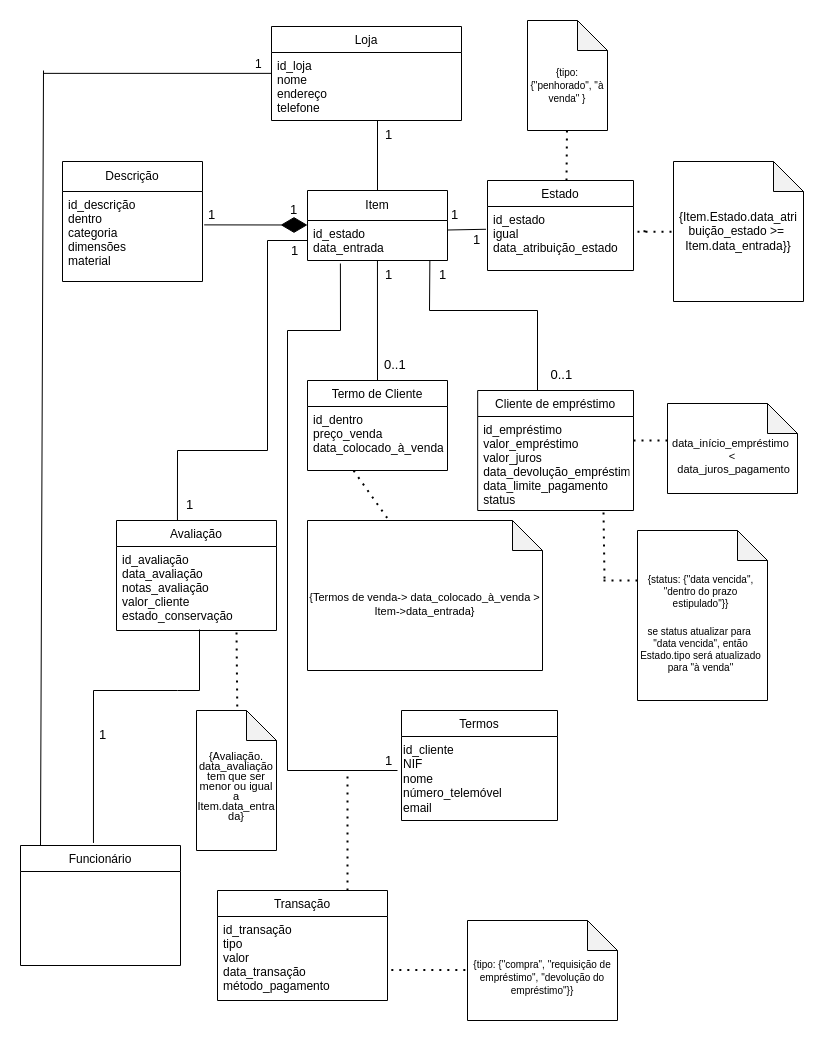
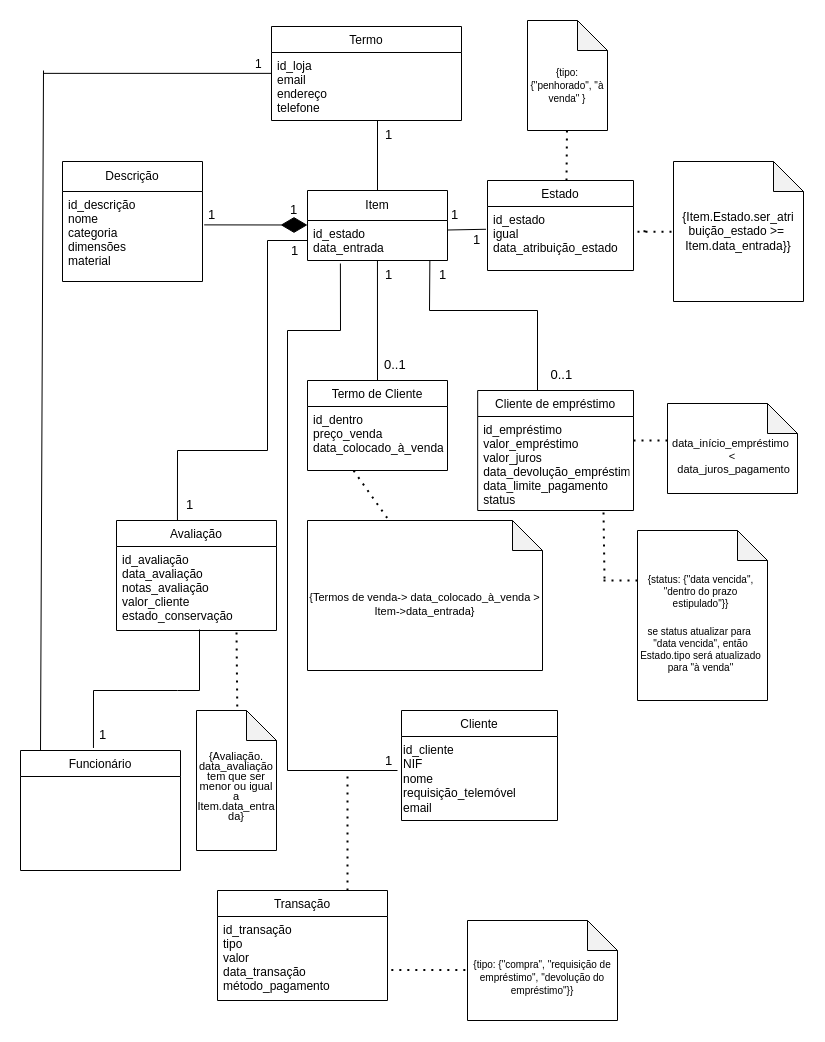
- <mxCell id="4" value="Loja" style="swimlane;fontStyle=0;align=center;verticalAlign=top;childLayout=stackLayout;horizontal=1;startSize=26;horizontalStack=0;resizeParent=1;resizeLast=0;collapsible=1;marginBottom=0;rounded=0;shadow=0;strokeWidth=1;container=0;" parent="1" vertex="1"><mxGeometry x="271" y="26" width="190" height="94" as="geometry"><mxRectangle x="230" y="140" width="160" height="26" as="alternateBounds" /></mxGeometry></mxCell>
+ <mxCell id="4" value="Termo" style="swimlane;fontStyle=0;align=center;verticalAlign=top;childLayout=stackLayout;horizontal=1;startSize=26;horizontalStack=0;resizeParent=1;resizeLast=0;collapsible=1;marginBottom=0;rounded=0;shadow=0;strokeWidth=1;container=0;" parent="1" vertex="1"><mxGeometry x="271" y="26" width="190" height="94" as="geometry"><mxRectangle x="230" y="140" width="160" height="26" as="alternateBounds" /></mxGeometry></mxCell>
- <mxCell id="5" value="id_loja&#10;nome&#10;endereço&#10;telefone&#10;" style="text;align=left;verticalAlign=top;spacingLeft=4;spacingRight=4;overflow=hidden;rotatable=0;points=[[0,0.5],[1,0.5]];portConstraint=eastwest;container=0;" parent="4" vertex="1"><mxGeometry y="26" width="190" height="64" as="geometry" /></mxCell>
+ <mxCell id="5" value="id_loja&#10;email&#10;endereço&#10;telefone&#10;" style="text;align=left;verticalAlign=top;spacingLeft=4;spacingRight=4;overflow=hidden;rotatable=0;points=[[0,0.5],[1,0.5]];portConstraint=eastwest;container=0;" parent="4" vertex="1"><mxGeometry y="26" width="190" height="64" as="geometry" /></mxCell>
- <mxCell id="17" value="id_descrição&#10;dentro&#10;categoria&#10;dimensões&#10;material&#10;" style="text;align=left;verticalAlign=top;spacingLeft=4;spacingRight=4;overflow=hidden;rotatable=0;points=[[0,0.5],[1,0.5]];portConstraint=eastwest;fontStyle=0;container=0;" parent="16" vertex="1"><mxGeometry y="30" width="140" height="90" as="geometry" /></mxCell>
+ <mxCell id="17" value="id_descrição&#10;nome&#10;categoria&#10;dimensões&#10;material&#10;" style="text;align=left;verticalAlign=top;spacingLeft=4;spacingRight=4;overflow=hidden;rotatable=0;points=[[0,0.5],[1,0.5]];portConstraint=eastwest;fontStyle=0;container=0;" parent="16" vertex="1"><mxGeometry y="30" width="140" height="90" as="geometry" /></mxCell>
- <mxCell id="33" value="&lt;div&gt;{Item.Estado.data_atri&lt;/div&gt;&lt;div&gt;buição_estado &amp;gt;=&amp;nbsp;&lt;/div&gt;&lt;div&gt;Item.data_entrada}}&lt;/div&gt;" style="shape=note;whiteSpace=wrap;html=1;backgroundOutline=1;darkOpacity=0.05;container=0;" vertex="1" parent="1"><mxGeometry x="673" y="161" width="130" height="140" as="geometry" /></mxCell>
+ <mxCell id="33" value="&lt;div&gt;{Item.Estado.ser_atri&lt;/div&gt;&lt;div&gt;buição_estado &amp;gt;=&amp;nbsp;&lt;/div&gt;&lt;div&gt;Item.data_entrada}}&lt;/div&gt;" style="shape=note;whiteSpace=wrap;html=1;backgroundOutline=1;darkOpacity=0.05;container=0;" vertex="1" parent="1"><mxGeometry x="673" y="161" width="130" height="140" as="geometry" /></mxCell>
- <mxCell id="12" value="Termos" style="swimlane;fontStyle=0;align=center;verticalAlign=top;childLayout=stackLayout;horizontal=1;startSize=26;horizontalStack=0;resizeParent=1;resizeLast=0;collapsible=1;marginBottom=0;rounded=0;shadow=0;strokeWidth=1;container=0;" parent="1" vertex="1"><mxGeometry x="401" y="710" width="156" height="110" as="geometry"><mxRectangle x="340" y="380" width="170" height="26" as="alternateBounds" /></mxGeometry></mxCell>
+ <mxCell id="12" value="Cliente" style="swimlane;fontStyle=0;align=center;verticalAlign=top;childLayout=stackLayout;horizontal=1;startSize=26;horizontalStack=0;resizeParent=1;resizeLast=0;collapsible=1;marginBottom=0;rounded=0;shadow=0;strokeWidth=1;container=0;" parent="1" vertex="1"><mxGeometry x="401" y="710" width="156" height="110" as="geometry"><mxRectangle x="340" y="380" width="170" height="26" as="alternateBounds" /></mxGeometry></mxCell>
- <mxCell id="13" value="&lt;div align=&quot;justify&quot; style=&quot;line-height: 120%;&quot;&gt;&lt;font style=&quot;font-size: 12px;&quot;&gt;id_cliente&lt;br&gt;&lt;/font&gt;&lt;/div&gt;&lt;div align=&quot;justify&quot; style=&quot;line-height: 120%;&quot;&gt;&lt;font style=&quot;font-size: 12px;&quot;&gt;NIF&lt;br&gt;&lt;/font&gt;&lt;/div&gt;&lt;div style=&quot;line-height: 120%;&quot; align=&quot;justify&quot;&gt;&lt;font style=&quot;font-size: 12px;&quot;&gt;nome&lt;/font&gt;&lt;/div&gt;&lt;div style=&quot;line-height: 120%;&quot; align=&quot;justify&quot;&gt;&lt;font style=&quot;font-size: 12px;&quot;&gt;número_telemóvel&lt;/font&gt;&lt;/div&gt;&lt;div style=&quot;line-height: 120%;&quot; align=&quot;justify&quot;&gt;&lt;font style=&quot;font-size: 12px;&quot;&gt;email&lt;/font&gt;&lt;/div&gt;" style="text;whiteSpace=wrap;html=1;container=0;" parent="12" vertex="1"><mxGeometry y="26" width="156" height="74" as="geometry" /></mxCell>
+ <mxCell id="13" value="&lt;div align=&quot;justify&quot; style=&quot;line-height: 120%;&quot;&gt;&lt;font style=&quot;font-size: 12px;&quot;&gt;id_cliente&lt;br&gt;&lt;/font&gt;&lt;/div&gt;&lt;div align=&quot;justify&quot; style=&quot;line-height: 120%;&quot;&gt;&lt;font style=&quot;font-size: 12px;&quot;&gt;NIF&lt;br&gt;&lt;/font&gt;&lt;/div&gt;&lt;div style=&quot;line-height: 120%;&quot; align=&quot;justify&quot;&gt;&lt;font style=&quot;font-size: 12px;&quot;&gt;nome&lt;/font&gt;&lt;/div&gt;&lt;div style=&quot;line-height: 120%;&quot; align=&quot;justify&quot;&gt;&lt;font style=&quot;font-size: 12px;&quot;&gt;requisição_telemóvel&lt;/font&gt;&lt;/div&gt;&lt;div style=&quot;line-height: 120%;&quot; align=&quot;justify&quot;&gt;&lt;font style=&quot;font-size: 12px;&quot;&gt;email&lt;/font&gt;&lt;/div&gt;" style="text;whiteSpace=wrap;html=1;container=0;" parent="12" vertex="1"><mxGeometry y="26" width="156" height="74" as="geometry" /></mxCell>
- <mxCell id="3" value="Funcionário" style="swimlane;fontStyle=0;align=center;verticalAlign=top;childLayout=stackLayout;horizontal=1;startSize=26;horizontalStack=0;resizeParent=1;resizeLast=0;collapsible=1;marginBottom=0;rounded=0;shadow=0;strokeWidth=1;container=0;" parent="1" vertex="1"><mxGeometry x="20" y="845" width="160" height="120" as="geometry"><mxRectangle x="340" y="380" width="170" height="26" as="alternateBounds" /></mxGeometry></mxCell>
+ <mxCell id="3" value="Funcionário" style="swimlane;fontStyle=0;align=center;verticalAlign=top;childLayout=stackLayout;horizontal=1;startSize=26;horizontalStack=0;resizeParent=1;resizeLast=0;collapsible=1;marginBottom=0;rounded=0;shadow=0;strokeWidth=1;container=0;" parent="1" vertex="1"><mxGeometry x="20" y="750" width="160" height="120" as="geometry"><mxRectangle x="340" y="380" width="170" height="26" as="alternateBounds" /></mxGeometry></mxCell>
